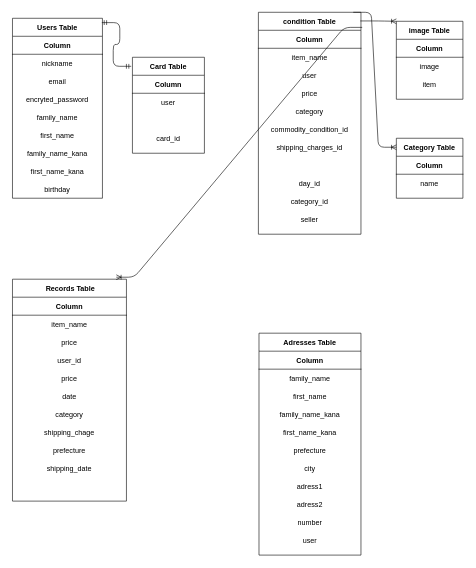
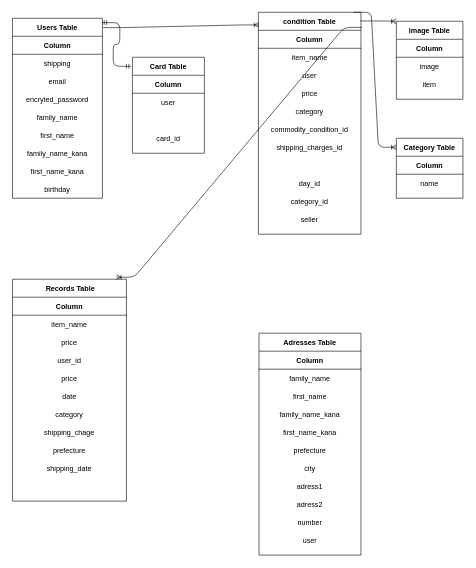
+ <mxCell id="89" value="" style="edgeStyle=entityRelationEdgeStyle;fontSize=12;html=1;endArrow=ERoneToMany;exitX=1.007;exitY=0.052;exitDx=0;exitDy=0;exitPerimeter=0;entryX=0.006;entryY=0.057;entryDx=0;entryDy=0;entryPerimeter=0;" parent="1" source="2" target="21" edge="1"><mxGeometry width="100" height="100" relative="1" as="geometry"><mxPoint x="180" y="205" as="sourcePoint" /><mxPoint x="440" y="110" as="targetPoint" /></mxGeometry></mxCell>
- <mxCell id="6" value="nickname" style="shape=partialRectangle;connectable=0;fillColor=none;top=0;left=0;bottom=0;right=0;editable=1;overflow=hidden;labelBorderColor=none;" parent="5" vertex="1"><mxGeometry width="150" height="30" as="geometry"><mxRectangle width="150" height="30" as="alternateBounds" /></mxGeometry></mxCell>
+ <mxCell id="6" value="shipping" style="shape=partialRectangle;connectable=0;fillColor=none;top=0;left=0;bottom=0;right=0;editable=1;overflow=hidden;labelBorderColor=none;" parent="5" vertex="1"><mxGeometry width="150" height="30" as="geometry"><mxRectangle width="150" height="30" as="alternateBounds" /></mxGeometry></mxCell>
